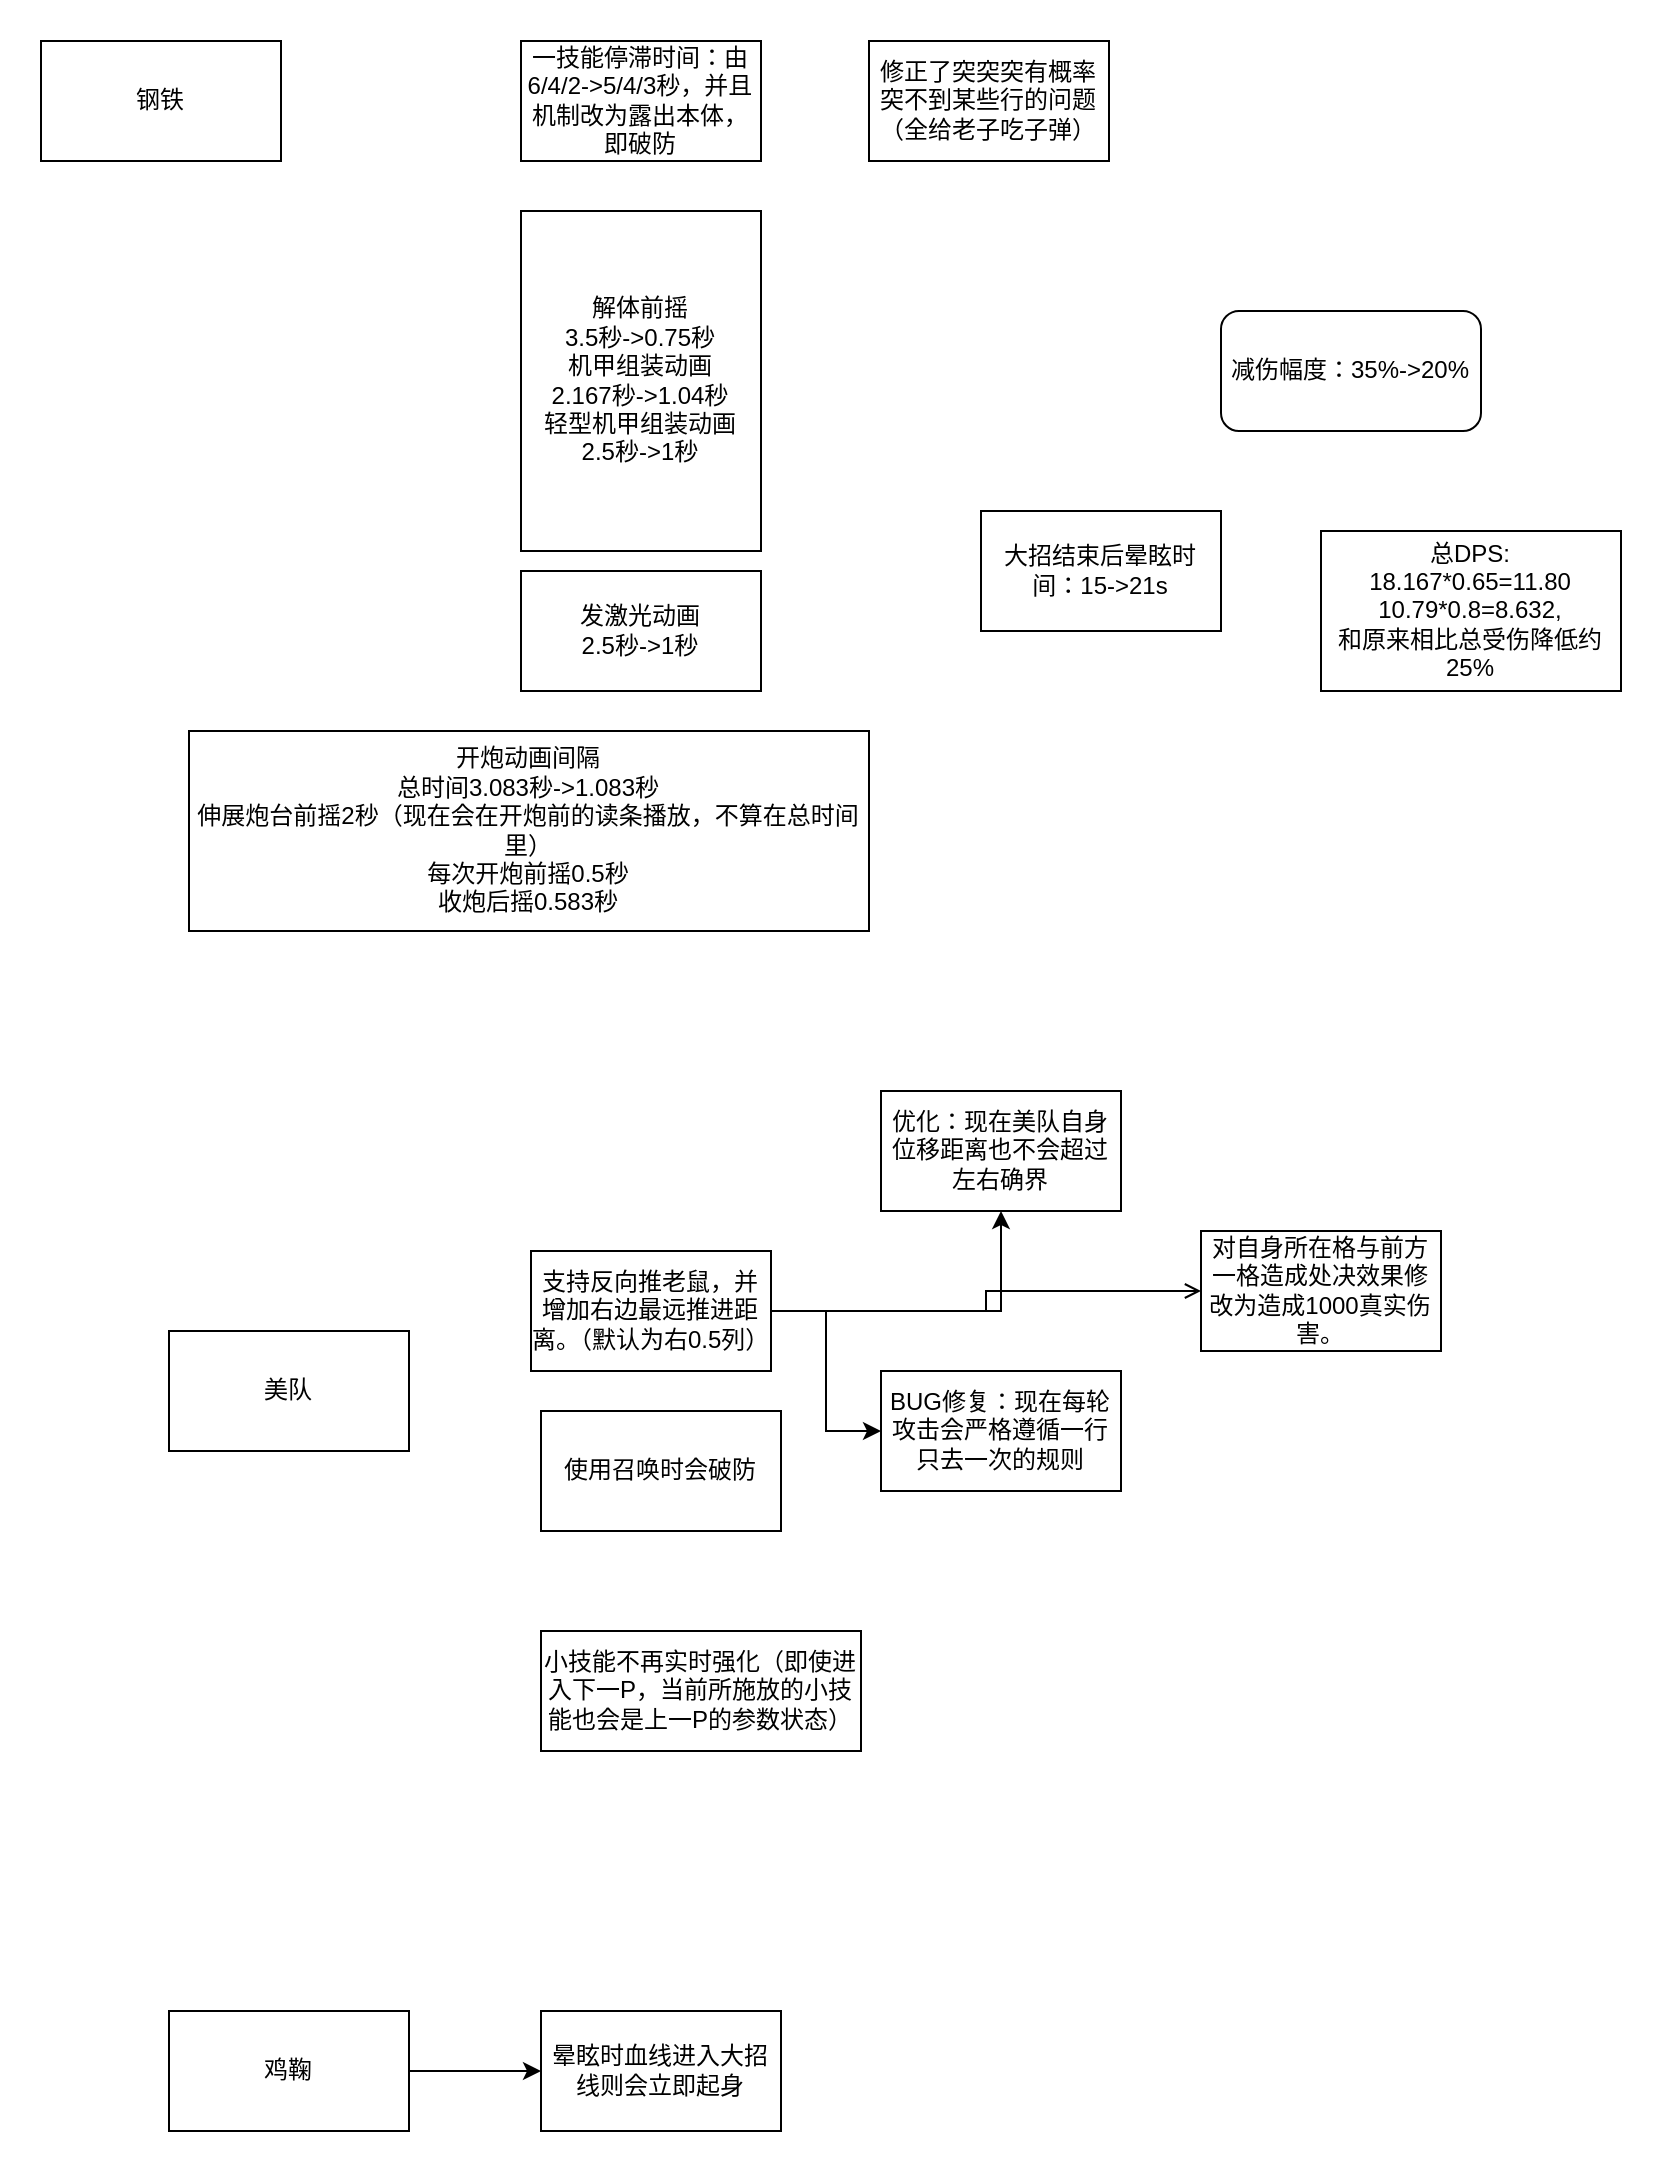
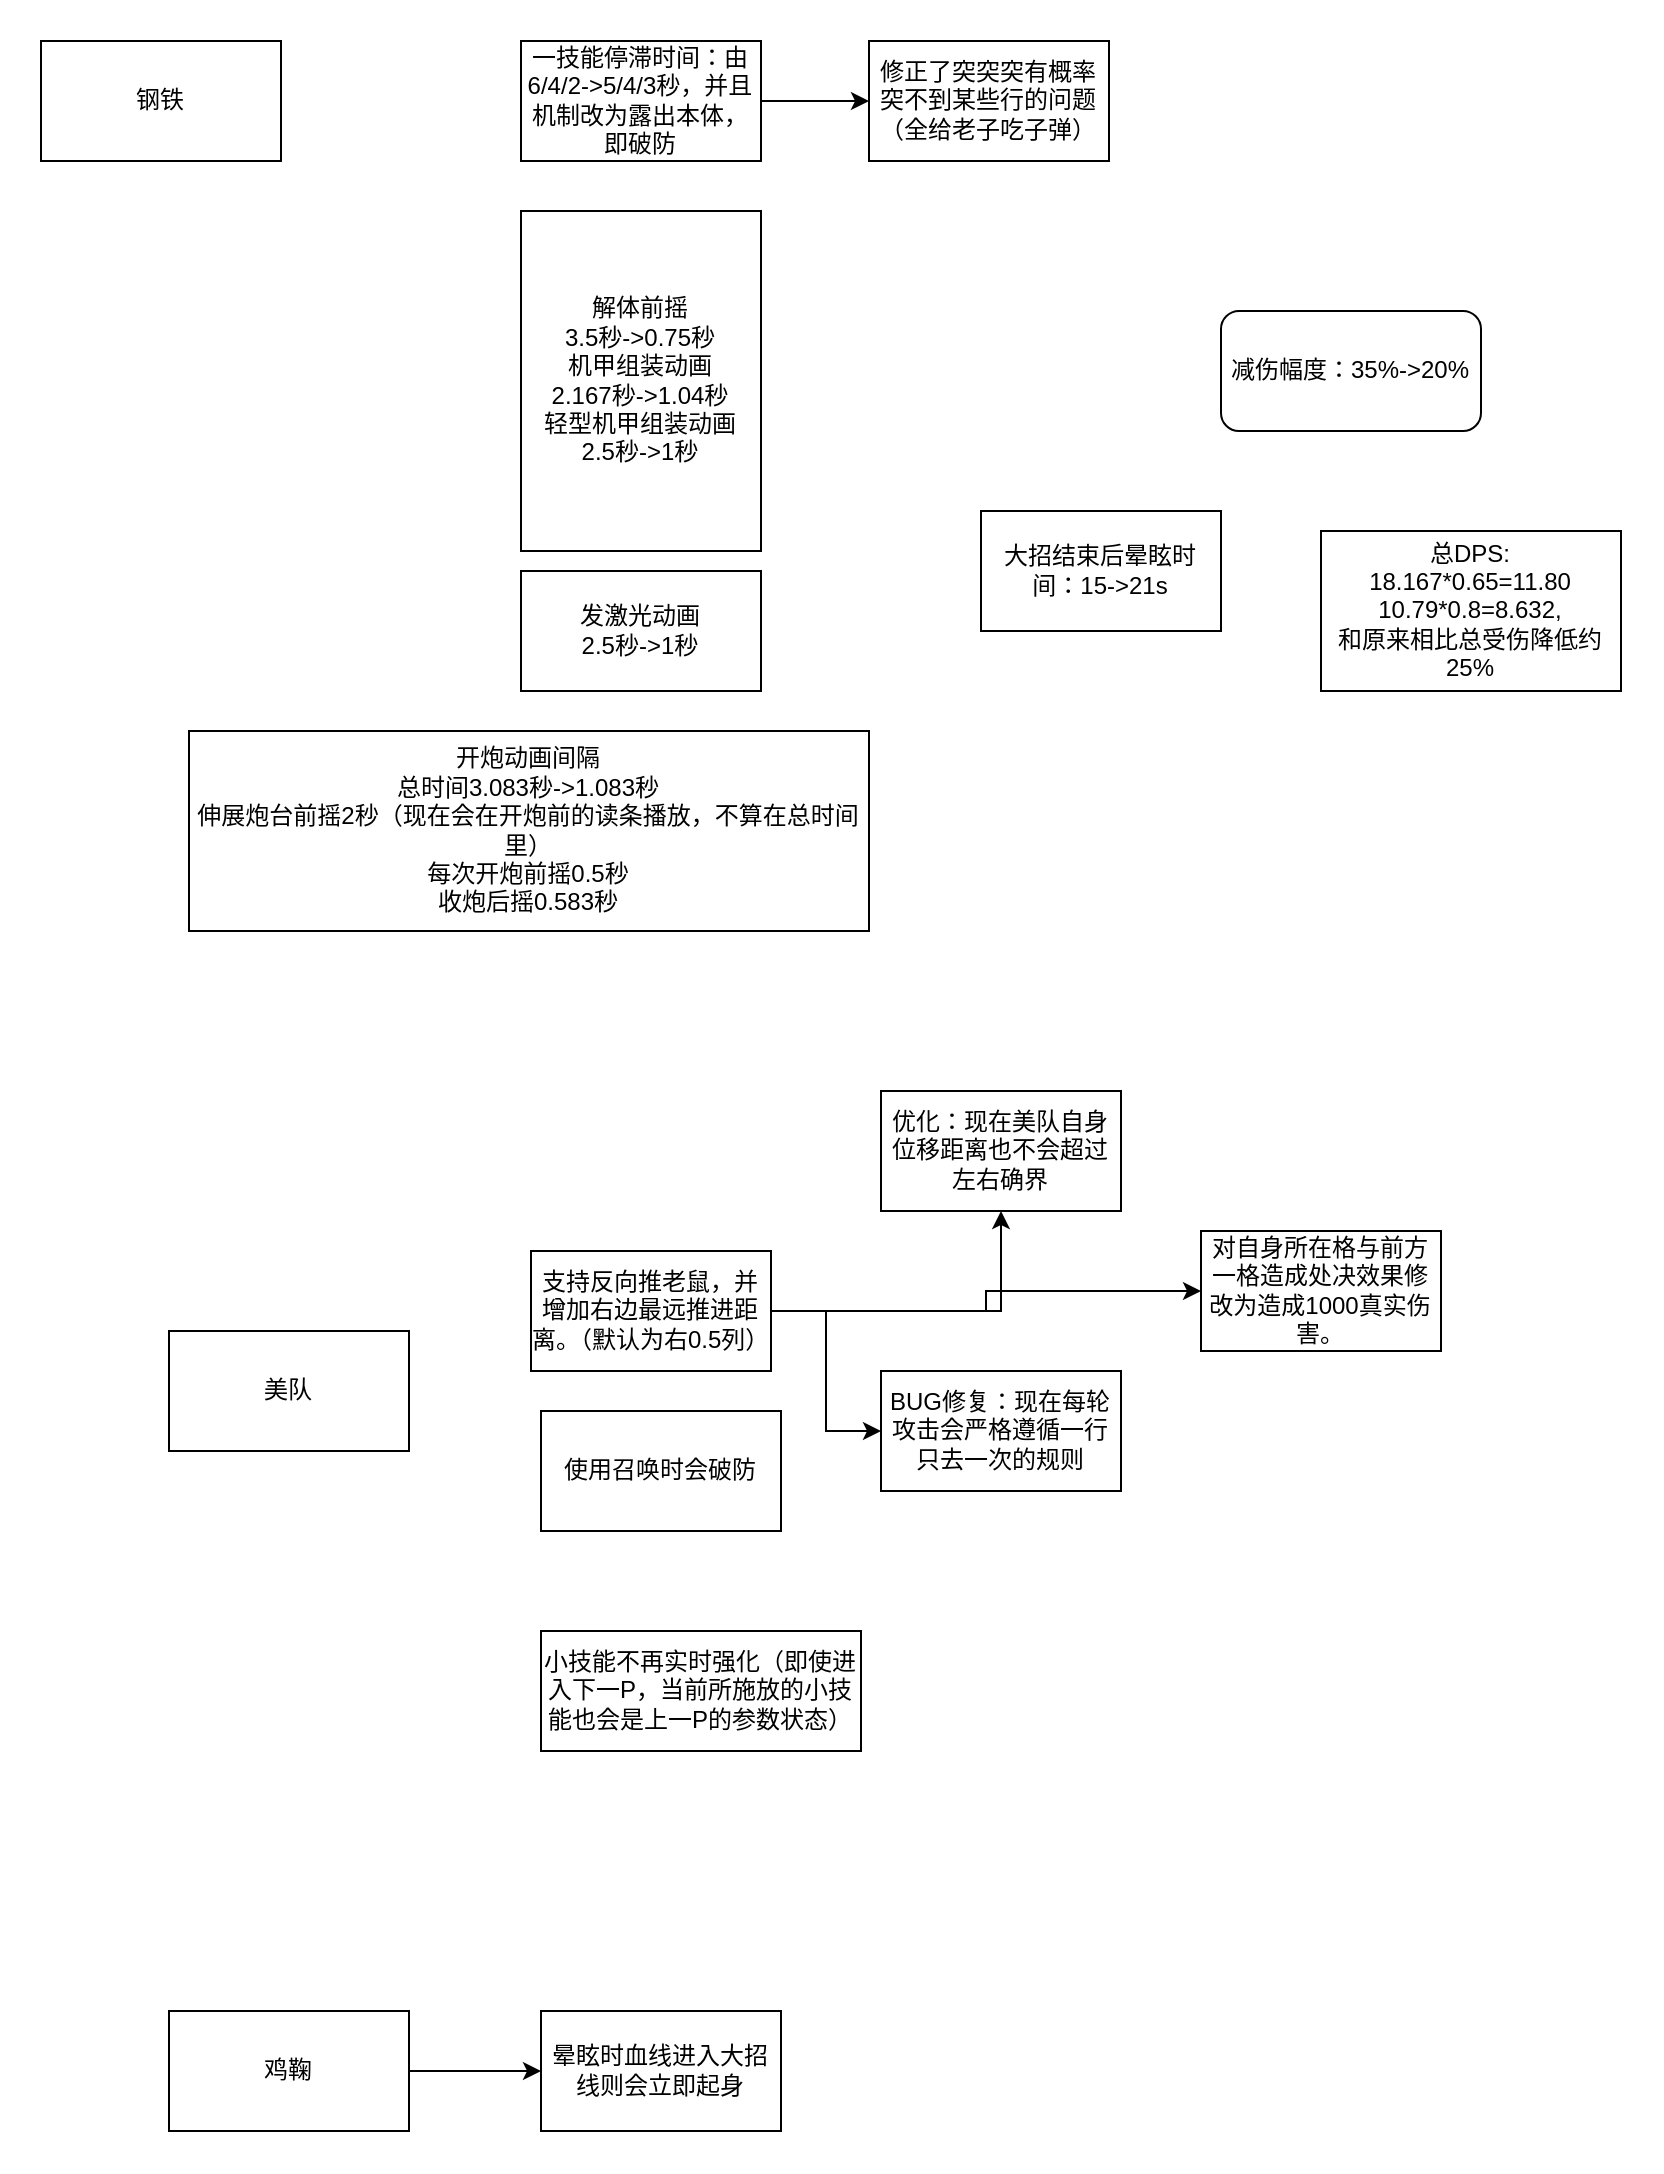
+ <mxCell id="8" style="edgeStyle=orthogonalEdgeStyle;rounded=0;orthogonalLoop=1;jettySize=auto;html=1;" edge="1" parent="1" source="9" target="21"><mxGeometry relative="1" as="geometry" /></mxCell>
- <mxCell id="14" style="edgeStyle=orthogonalEdgeStyle;rounded=0;orthogonalLoop=1;jettySize=auto;html=1;endArrow=open;" edge="1" parent="1" source="15" target="20"><mxGeometry relative="1" as="geometry" /></mxCell>
+ <mxCell id="14" style="edgeStyle=orthogonalEdgeStyle;rounded=0;orthogonalLoop=1;jettySize=auto;html=1;" edge="1" parent="1" source="15" target="20"><mxGeometry relative="1" as="geometry" /></mxCell>
